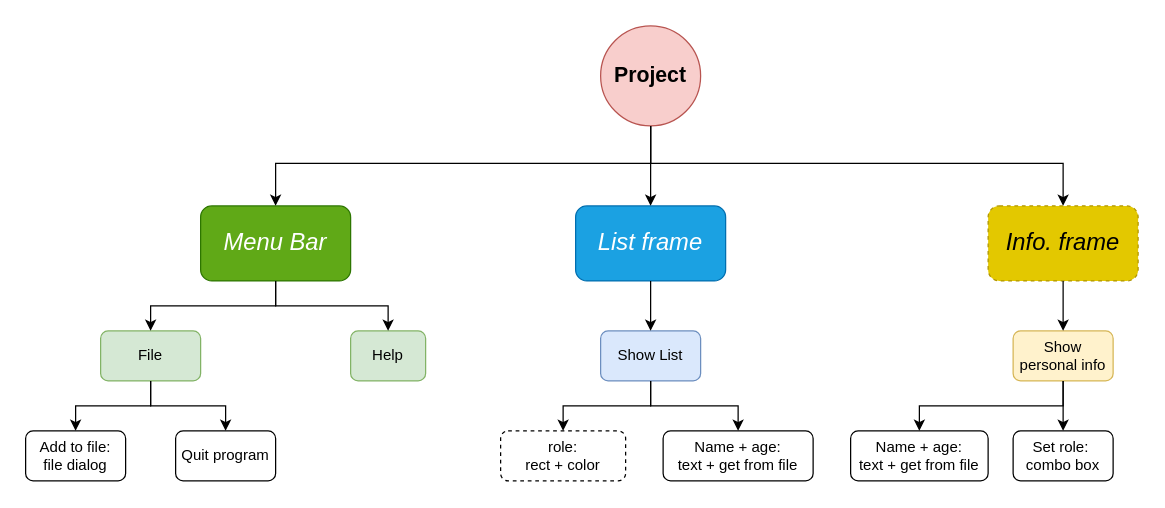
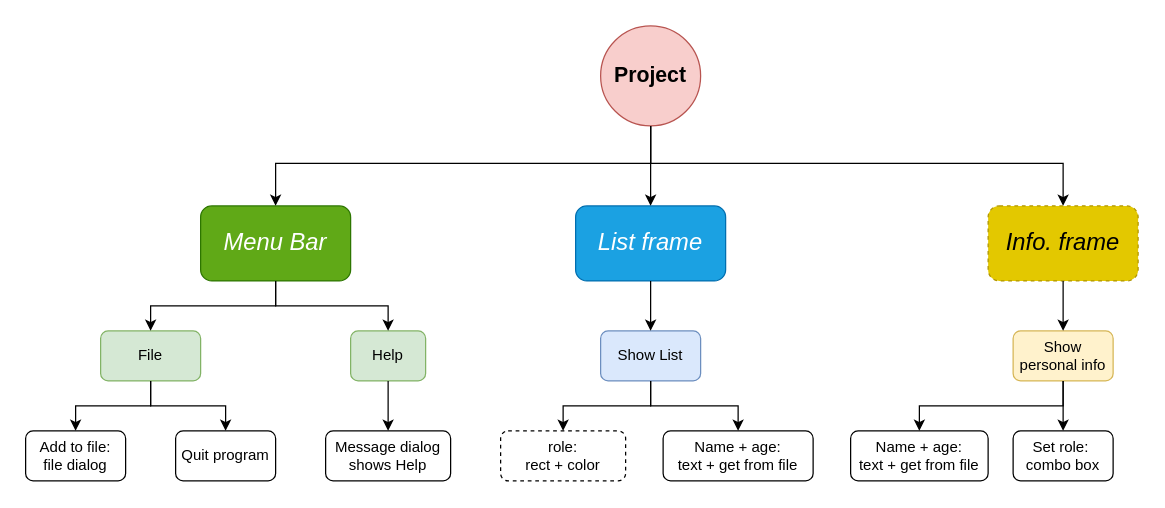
+ <mxCell id="14" value="" style="edgeStyle=orthogonalEdgeStyle;rounded=0;orthogonalLoop=1;jettySize=auto;html=1;entryX=0.5;entryY=0;entryDx=0;entryDy=0;exitX=0.5;exitY=1;exitDx=0;exitDy=0;" edge="1" parent="1" source="5" target="13"><mxGeometry relative="1" as="geometry"><mxPoint x="310" y="304" as="sourcePoint" /><mxPoint x="320" y="274" as="targetPoint" /></mxGeometry></mxCell>
+ <mxCell id="13" value="Message dialog shows Help" style="rounded=1;whiteSpace=wrap;html=1;" vertex="1" parent="1"><mxGeometry x="260" y="344" width="100" height="40" as="geometry" /></mxCell>
